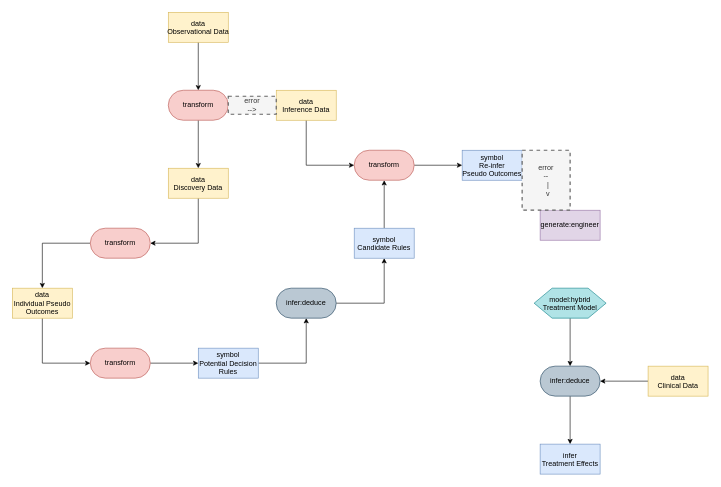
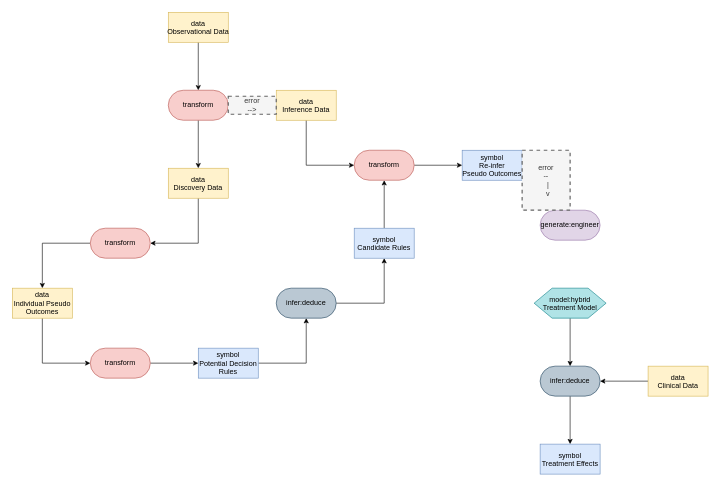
- <mxCell id="26" value="generate:engineer" style="whiteSpace=wrap;html=1;arcSize=50;fillColor=#e1d5e7;strokeColor=#9673a6;rounded=0;" name="generate:engineer" vertex="1" parent="1"><mxGeometry x="900" y="350" width="100" height="50" as="geometry" /></mxCell>
+ <mxCell id="26" value="generate:engineer" style="rounded=1;whiteSpace=wrap;html=1;arcSize=50;fillColor=#e1d5e7;strokeColor=#9673a6;" name="generate:engineer" vertex="1" parent="1"><mxGeometry x="900" y="350" width="100" height="50" as="geometry" /></mxCell>
- <mxCell id="34" value="infer&#10;Treatment Effects" style="rectangle;fillColor=#dae8fc;strokeColor=#6c8ebf;" name="symbol" vertex="1" parent="1"><mxGeometry x="900" y="740" width="100" height="50" as="geometry" /></mxCell>
+ <mxCell id="34" value="symbol&#10;Treatment Effects" style="rectangle;fillColor=#dae8fc;strokeColor=#6c8ebf;" name="symbol" vertex="1" parent="1"><mxGeometry x="900" y="740" width="100" height="50" as="geometry" /></mxCell>
